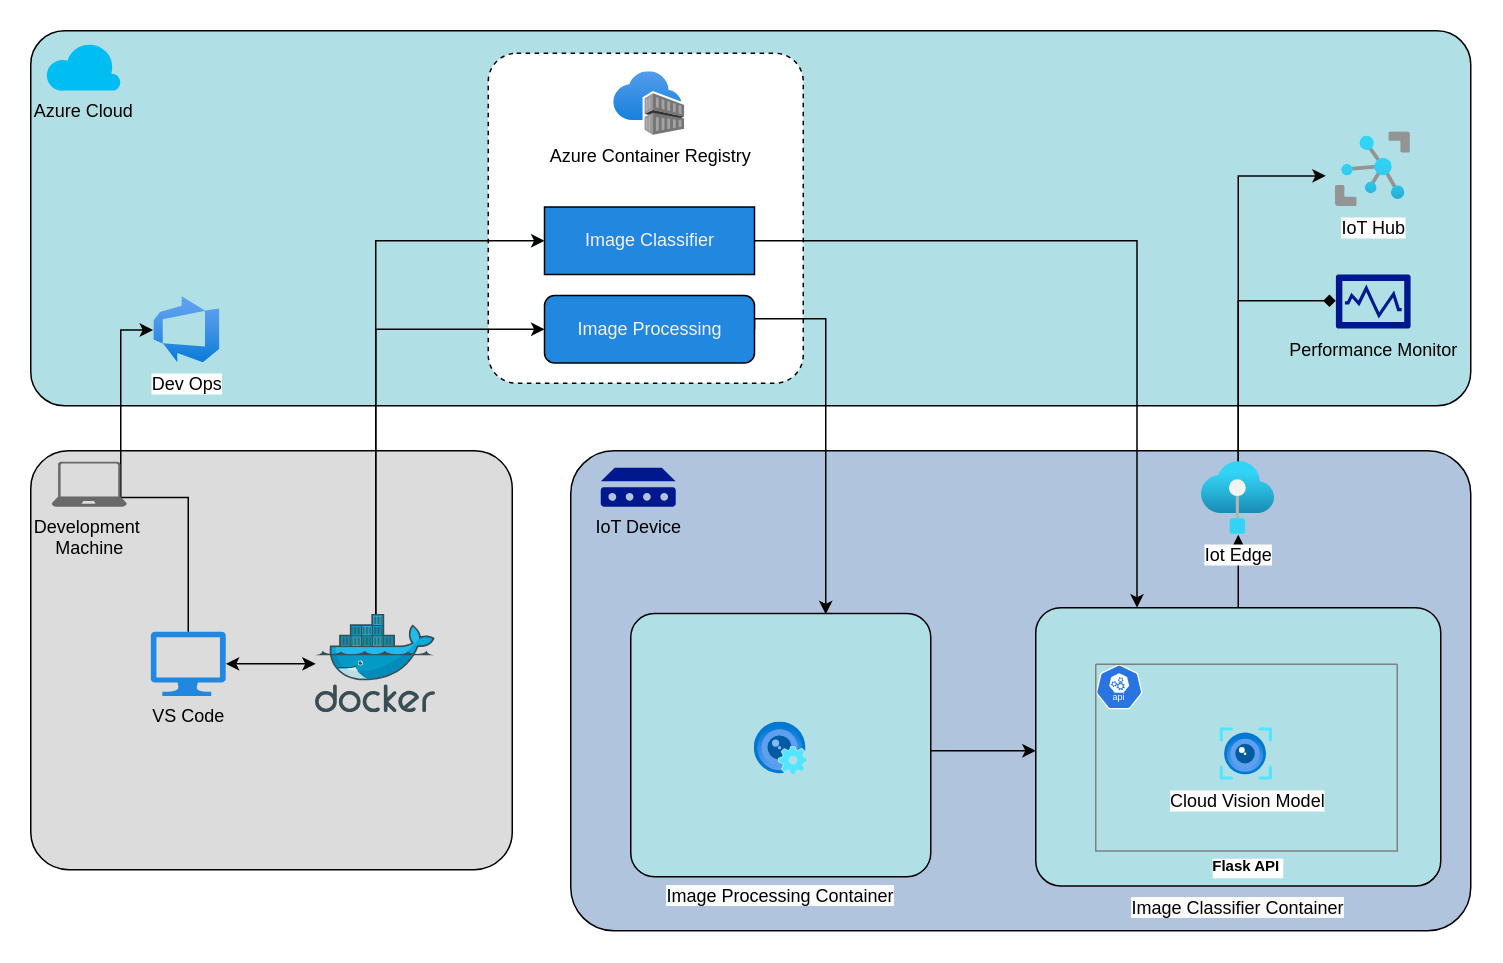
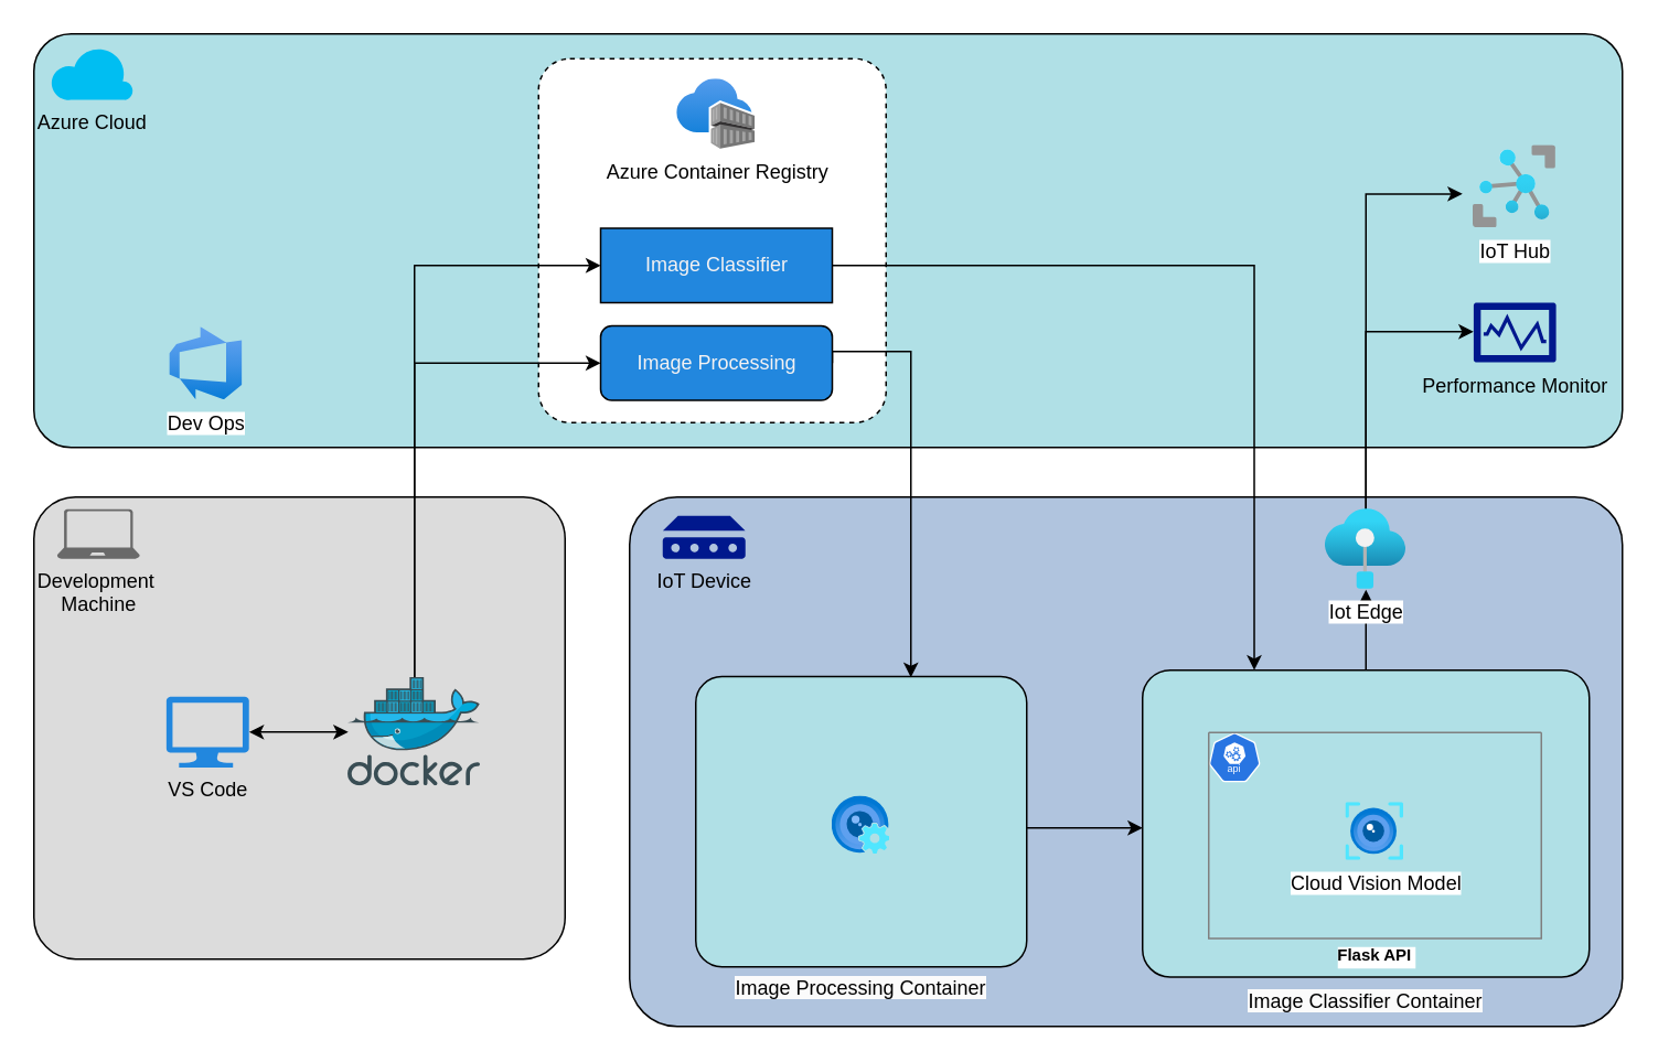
- <mxCell id="5" style="edgeStyle=orthogonalEdgeStyle;rounded=0;orthogonalLoop=1;jettySize=auto;html=1;endArrow=diamond;" parent="1" source="35" target="12" edge="1"><mxGeometry relative="1" as="geometry"><Array as="points"><mxPoint x="825" y="200" /></Array></mxGeometry></mxCell>
+ <mxCell id="5" style="edgeStyle=orthogonalEdgeStyle;rounded=0;orthogonalLoop=1;jettySize=auto;html=1;" parent="1" source="35" target="12" edge="1"><mxGeometry relative="1" as="geometry"><Array as="points"><mxPoint x="825" y="200" /></Array></mxGeometry></mxCell>
- <mxCell id="18" style="edgeStyle=orthogonalEdgeStyle;rounded=0;orthogonalLoop=1;jettySize=auto;html=1;exitX=0.5;exitY=0;exitDx=0;exitDy=0;exitPerimeter=0;entryX=-0.016;entryY=0.5;entryDx=0;entryDy=0;entryPerimeter=0;color=#2287de;" parent="1" source="16" target="10" edge="1"><mxGeometry relative="1" as="geometry" /></mxCell>
